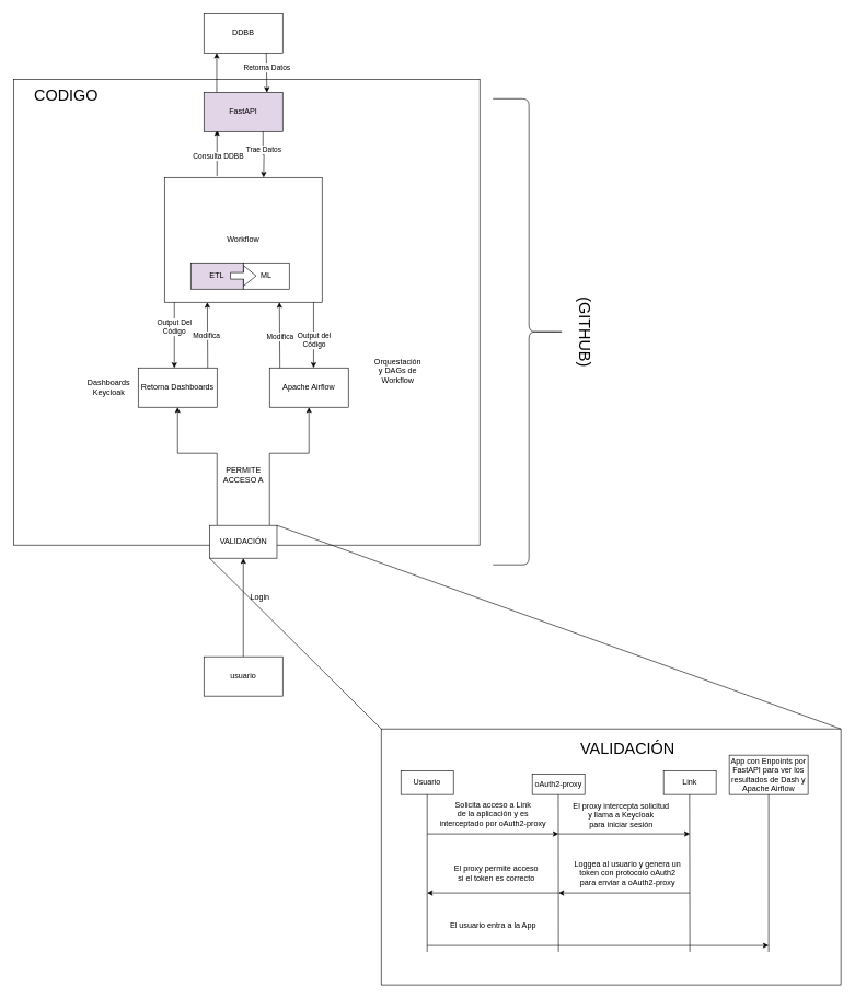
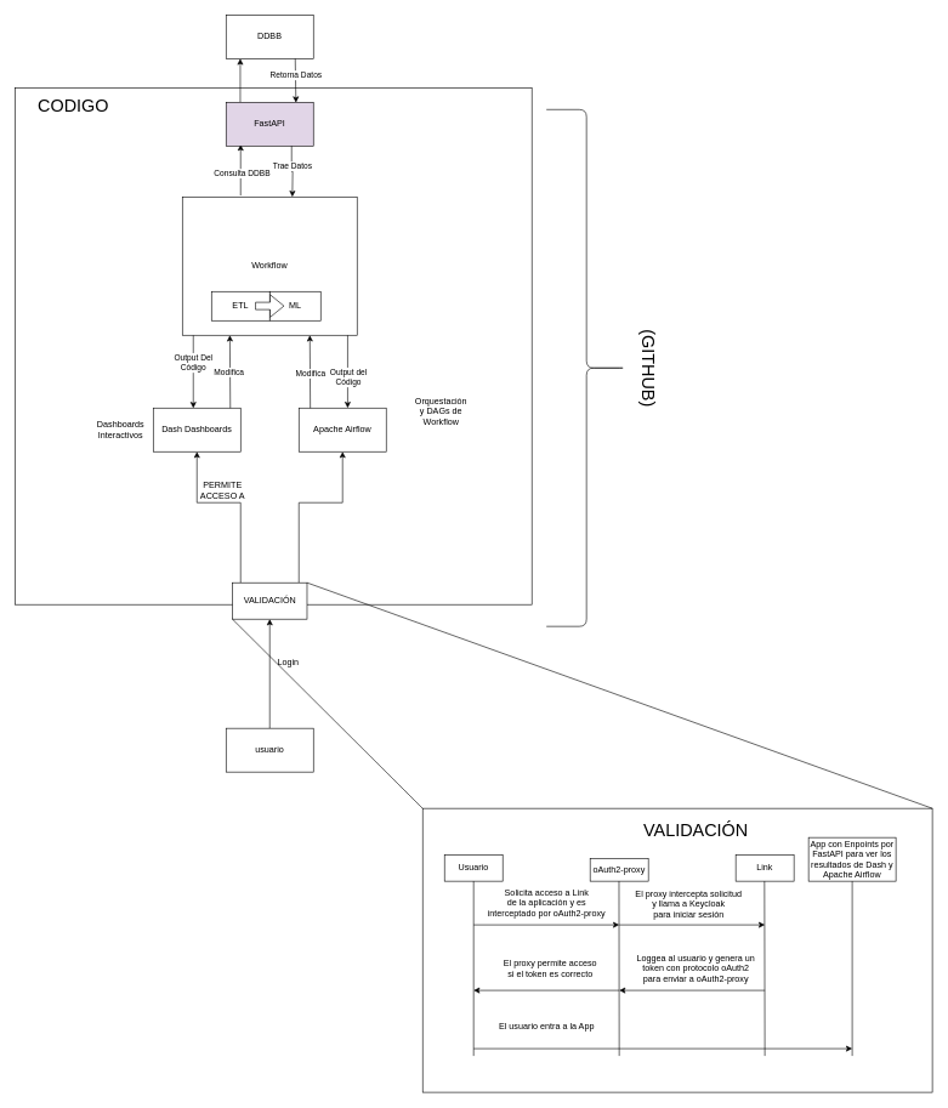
- <mxCell id="12" value="ETL" style="rounded=0;whiteSpace=wrap;html=1;fillColor=#e1d5e7;" parent="1" vertex="1"><mxGeometry x="290" y="400" width="80" height="40" as="geometry" /></mxCell>
+ <mxCell id="12" value="ETL" style="rounded=0;whiteSpace=wrap;html=1;" parent="1" vertex="1"><mxGeometry x="290" y="400" width="80" height="40" as="geometry" /></mxCell>
- <mxCell id="29" value="&lt;div&gt;Dashboards&lt;/div&gt;&lt;div&gt;Keycloak&lt;/div&gt;" style="text;html=1;align=center;verticalAlign=middle;resizable=0;points=[];autosize=1;strokeColor=none;fillColor=none;" parent="1" vertex="1"><mxGeometry x="120" y="570" width="90" height="40" as="geometry" /></mxCell>
+ <mxCell id="29" value="&lt;div&gt;Dashboards&lt;/div&gt;&lt;div&gt;Interactivos&lt;/div&gt;" style="text;html=1;align=center;verticalAlign=middle;resizable=0;points=[];autosize=1;strokeColor=none;fillColor=none;" parent="1" vertex="1"><mxGeometry x="120" y="570" width="90" height="40" as="geometry" /></mxCell>
- <mxCell id="4" value="Retorna Dashboards" style="rounded=0;whiteSpace=wrap;html=1;" parent="1" vertex="1"><mxGeometry x="210" y="560" width="120" height="60" as="geometry" /></mxCell>
+ <mxCell id="4" value="Dash Dashboards" style="rounded=0;whiteSpace=wrap;html=1;" parent="1" vertex="1"><mxGeometry x="210" y="560" width="120" height="60" as="geometry" /></mxCell>
- <mxCell id="30" value="PERMITE&lt;div&gt;ACCESO A&lt;/div&gt;" style="text;html=1;align=center;verticalAlign=middle;resizable=0;points=[];autosize=1;strokeColor=none;fillColor=none;" parent="1" vertex="1"><mxGeometry x="330" y="703" width="80" height="40" as="geometry" /></mxCell>
+ <mxCell id="30" value="PERMITE&lt;div&gt;ACCESO A&lt;/div&gt;" style="text;html=1;align=center;verticalAlign=middle;resizable=0;points=[];autosize=1;strokeColor=none;fillColor=none;" parent="1" vertex="1"><mxGeometry x="265" y="653" width="80" height="40" as="geometry" /></mxCell>
